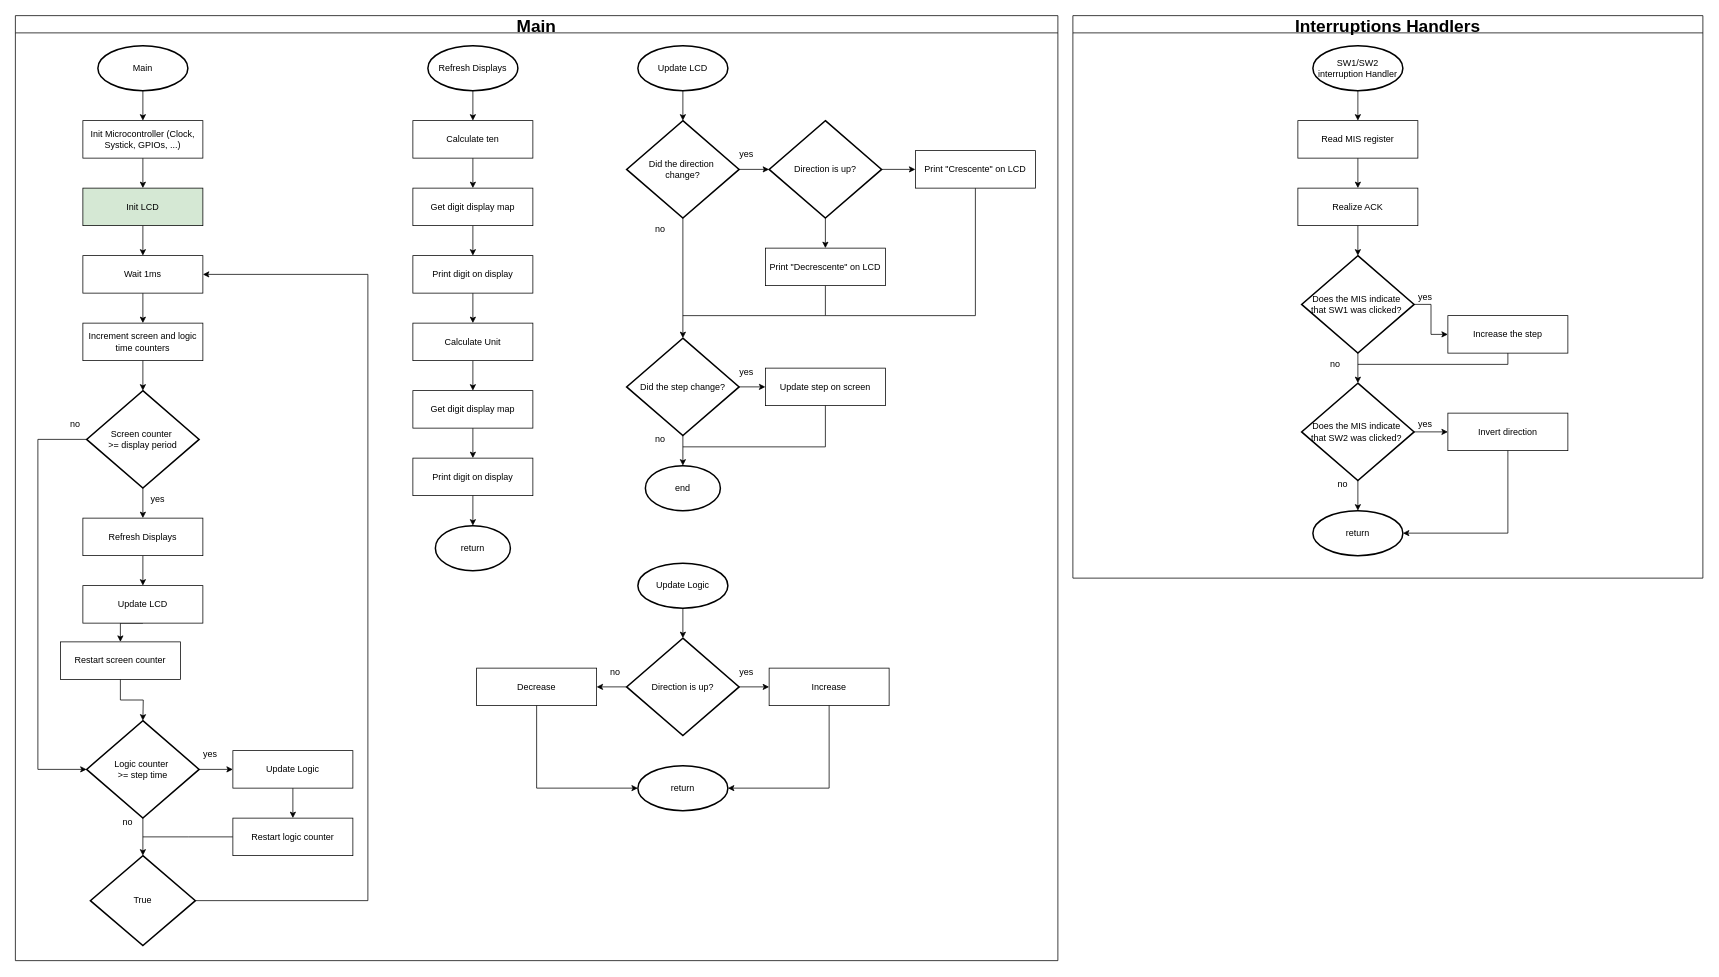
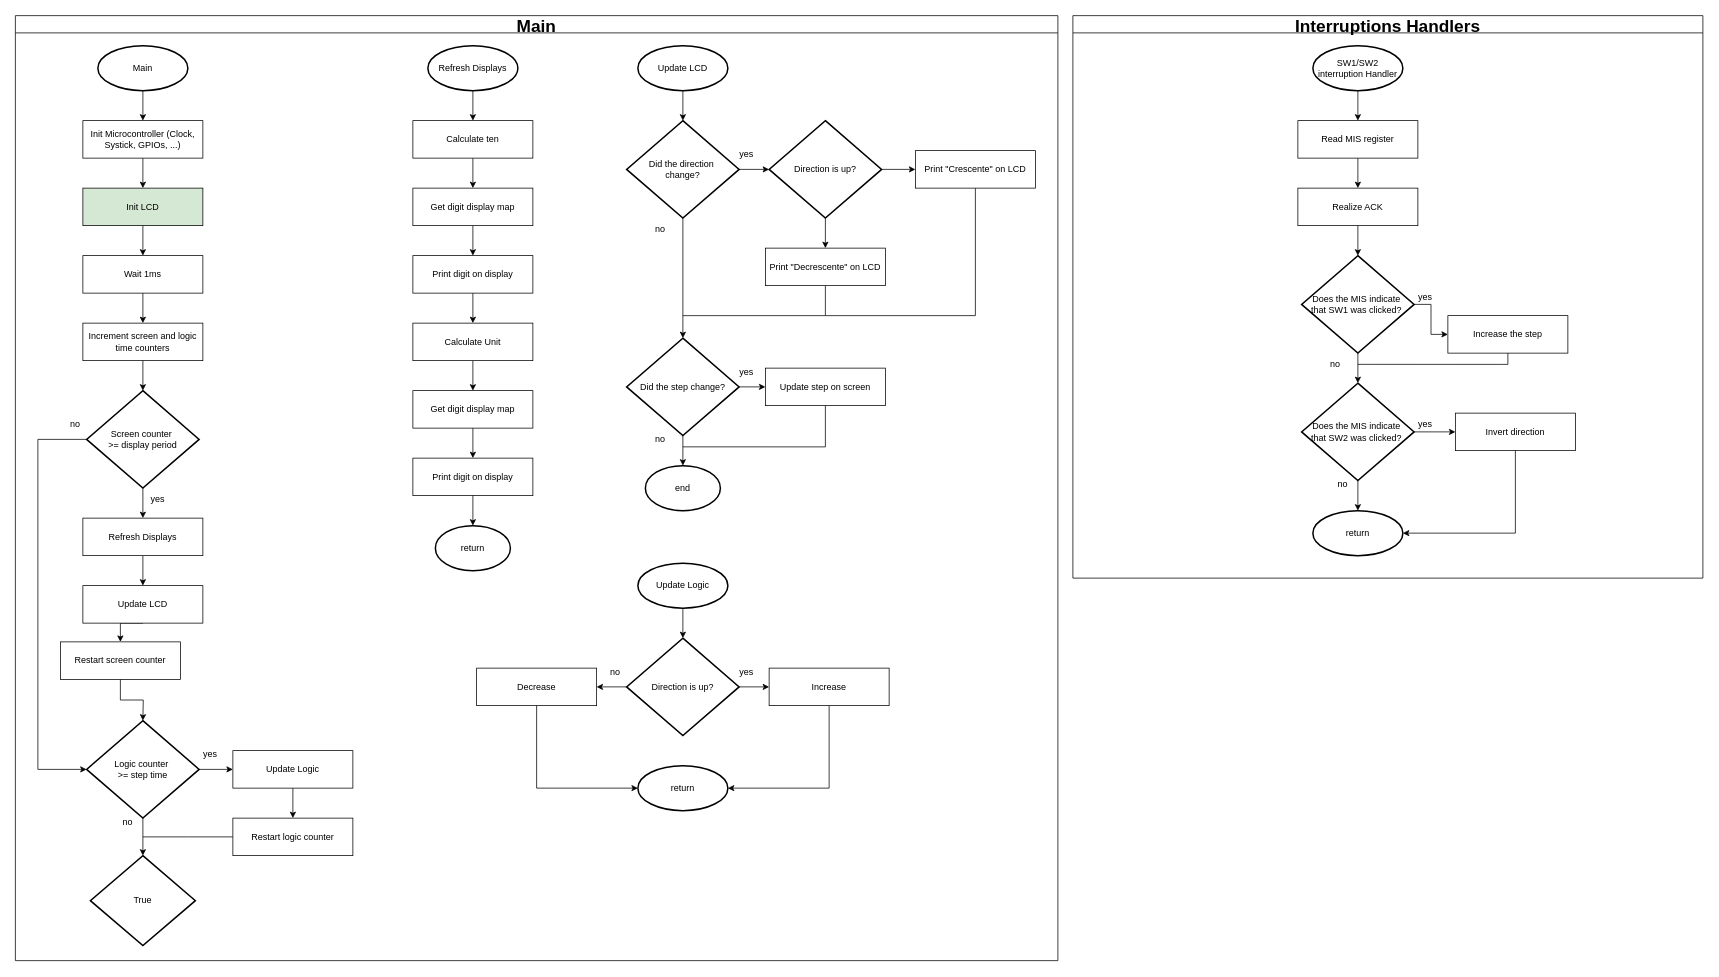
- <mxCell id="96" value="Invert direction" style="html=1;dashed=0;whiteSpace=wrap;" vertex="1" parent="84"><mxGeometry x="500" y="530" width="160" height="50" as="geometry" /></mxCell>
+ <mxCell id="96" value="Invert direction" style="html=1;dashed=0;whiteSpace=wrap;" vertex="1" parent="84"><mxGeometry x="510" y="530" width="160" height="50" as="geometry" /></mxCell>
- <mxCell id="21" style="edgeStyle=orthogonalEdgeStyle;rounded=0;orthogonalLoop=1;jettySize=auto;html=1;exitX=1;exitY=0.5;exitDx=0;exitDy=0;exitPerimeter=0;entryX=1;entryY=0.5;entryDx=0;entryDy=0;" edge="1" parent="1" source="22" target="9"><mxGeometry relative="1" as="geometry"><Array as="points"><mxPoint x="490" y="1200" /><mxPoint x="490" y="365" /></Array></mxGeometry></mxCell>
